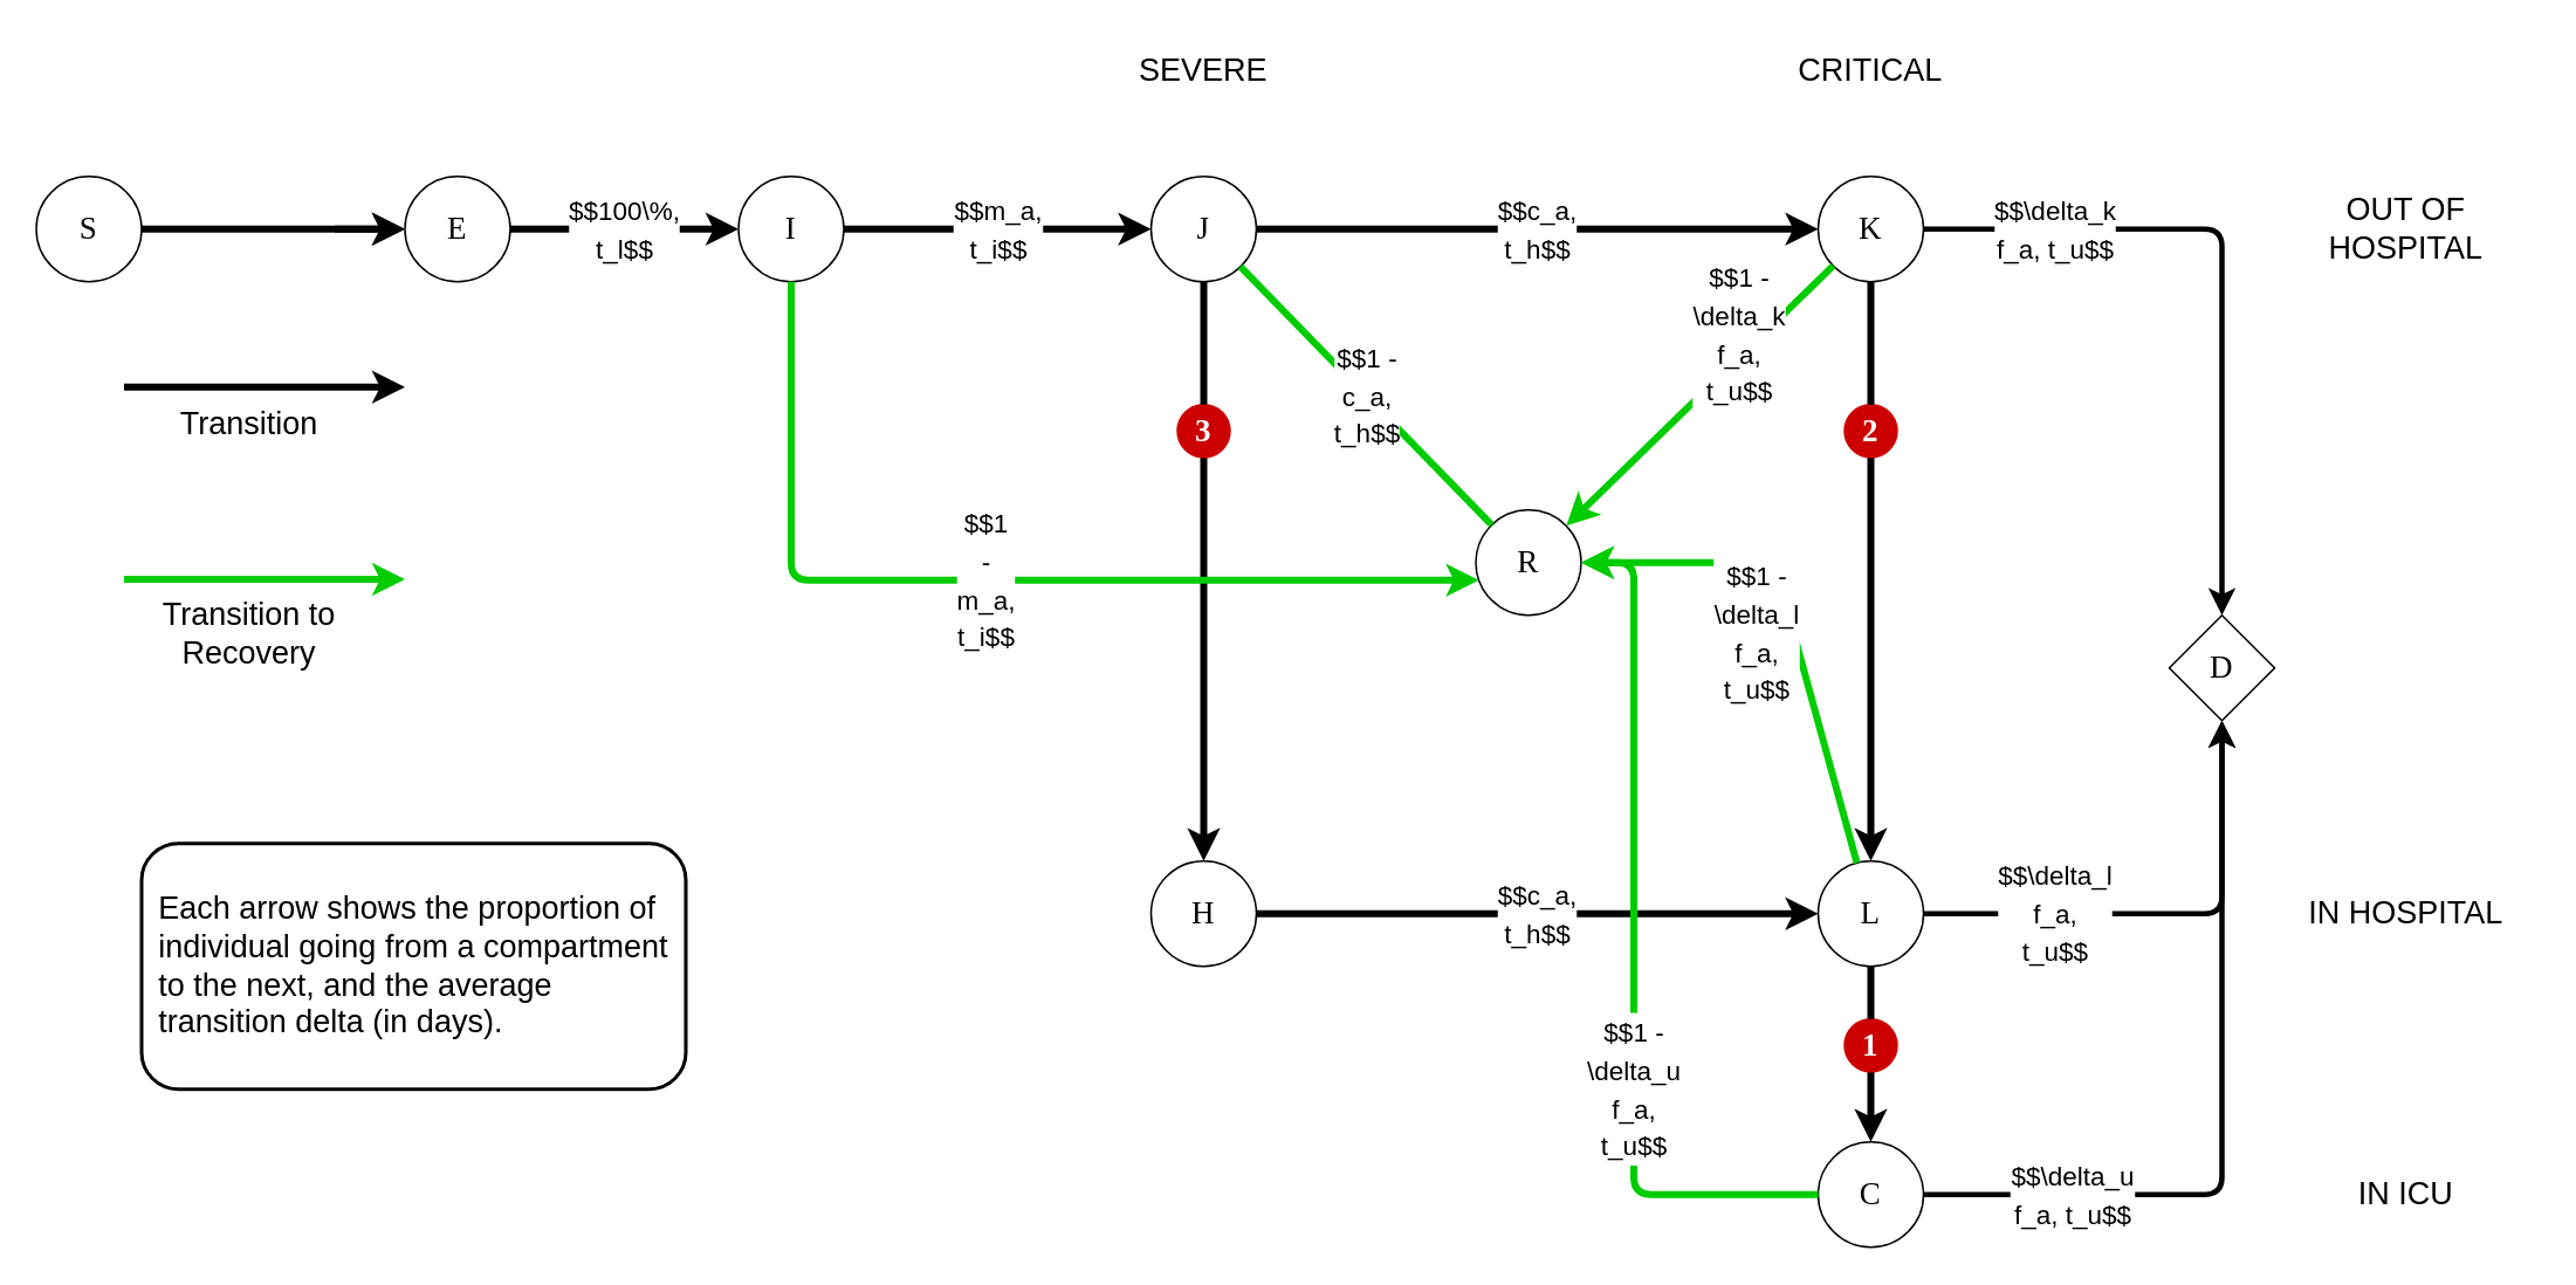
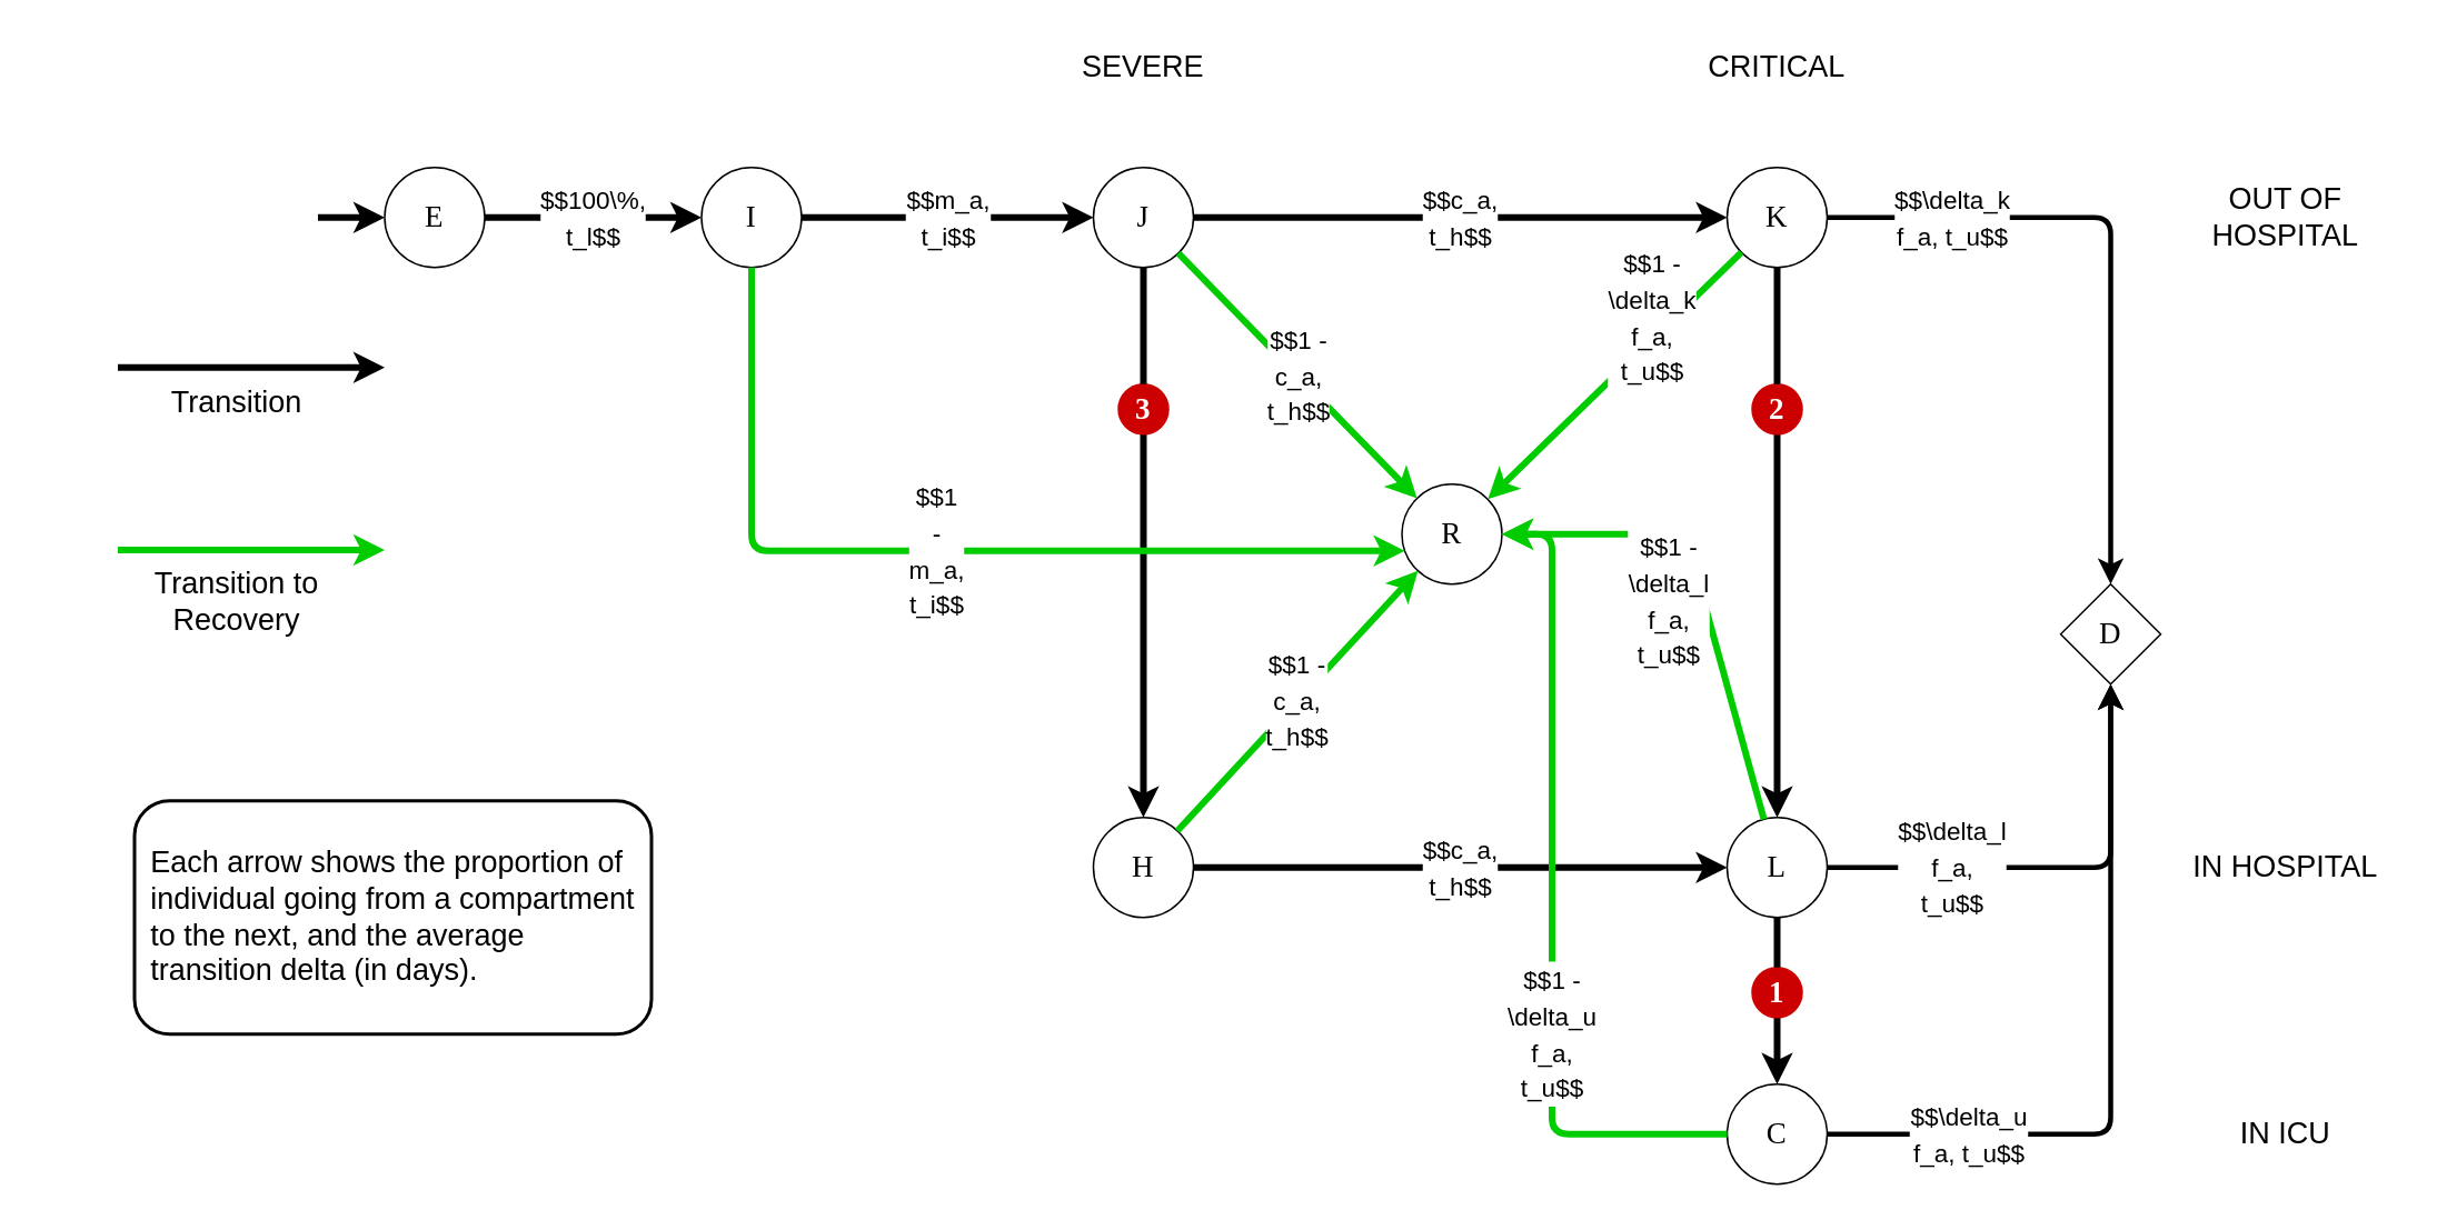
- <mxCell id="3" value="S" style="ellipse;whiteSpace=wrap;html=1;aspect=fixed;fontFamily=Verdana;fontSize=18;" parent="1" vertex="1"><mxGeometry x="20" y="100" width="60" height="60" as="geometry" /></mxCell>
- <mxCell id="9" value="" style="endArrow=classic;html=1;fontFamily=Verdana;fontSize=18;strokeWidth=4;entryX=0;entryY=0.5;entryDx=0;entryDy=0;exitX=1;exitY=0.5;exitDx=0;exitDy=0;" parent="1" source="3" target="16" edge="1"><mxGeometry width="50" height="50" relative="1" as="geometry"><mxPoint x="30" y="420" as="sourcePoint" /><mxPoint x="80" y="370" as="targetPoint" /></mxGeometry></mxCell>
- <mxCell id="29" value="&lt;span style=&quot;white-space: normal ; font-family: &amp;#34;helvetica&amp;#34; ; font-size: 15px&quot;&gt;$$1 - c_a, t_h$$&lt;/span&gt;" style="endArrow=none;html=1;fontFamily=Verdana;fontSize=18;strokeWidth=4;strokeColor=#00CC00;" edge="1" parent="1" source="4" target="28"><mxGeometry width="50" height="50" relative="1" as="geometry"><mxPoint x="480" y="140" as="sourcePoint" /><mxPoint x="630" y="140" as="targetPoint" /></mxGeometry></mxCell>
+ <mxCell id="29" value="&lt;span style=&quot;white-space: normal ; font-family: &amp;#34;helvetica&amp;#34; ; font-size: 15px&quot;&gt;$$1 - c_a, t_h$$&lt;/span&gt;" style="endArrow=classic;html=1;fontFamily=Verdana;fontSize=18;strokeWidth=4;strokeColor=#00CC00;" edge="1" parent="1" source="4" target="28"><mxGeometry width="50" height="50" relative="1" as="geometry"><mxPoint x="480" y="140" as="sourcePoint" /><mxPoint x="630" y="140" as="targetPoint" /></mxGeometry></mxCell>
+ <mxCell id="31" value="&lt;span style=&quot;white-space: normal ; font-family: &amp;#34;helvetica&amp;#34; ; font-size: 15px&quot;&gt;$$1 - c_a, t_h$$&lt;/span&gt;" style="endArrow=classic;html=1;fontFamily=Verdana;fontSize=18;strokeWidth=4;strokeColor=#00CC00;" edge="1" parent="1" source="5" target="28"><mxGeometry width="50" height="50" relative="1" as="geometry"><mxPoint x="677.157" y="164.61" as="sourcePoint" /><mxPoint x="782.796" y="315.423" as="targetPoint" /></mxGeometry></mxCell>
